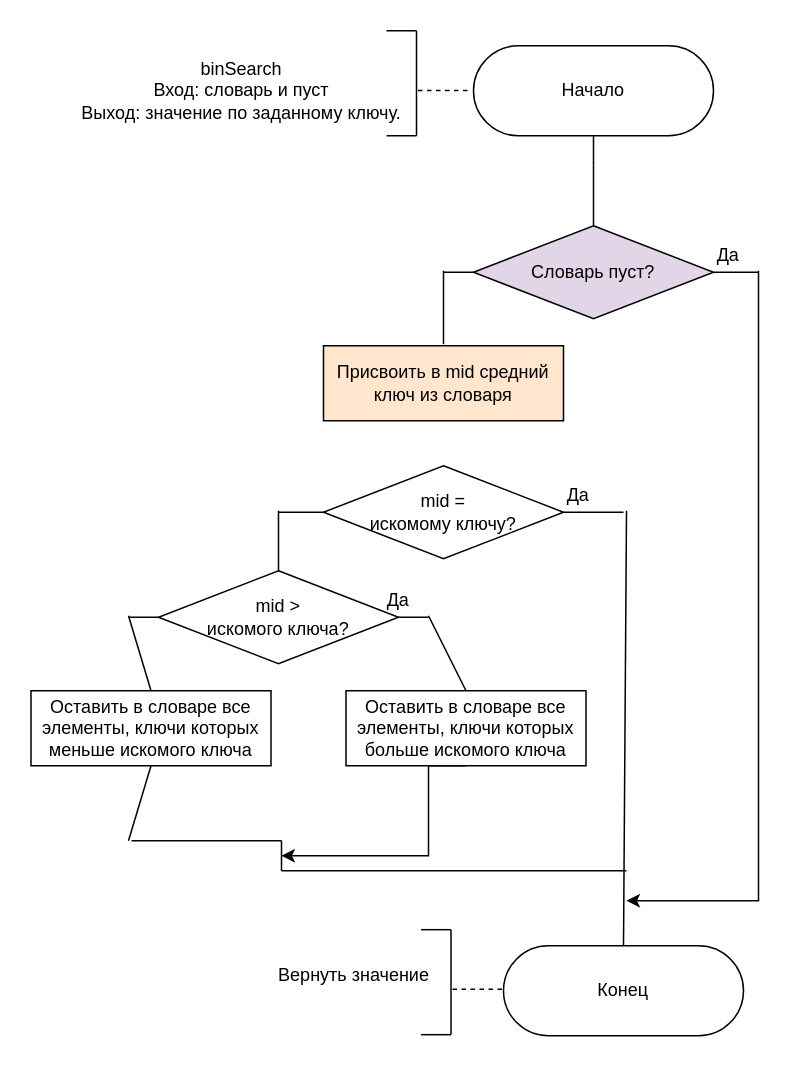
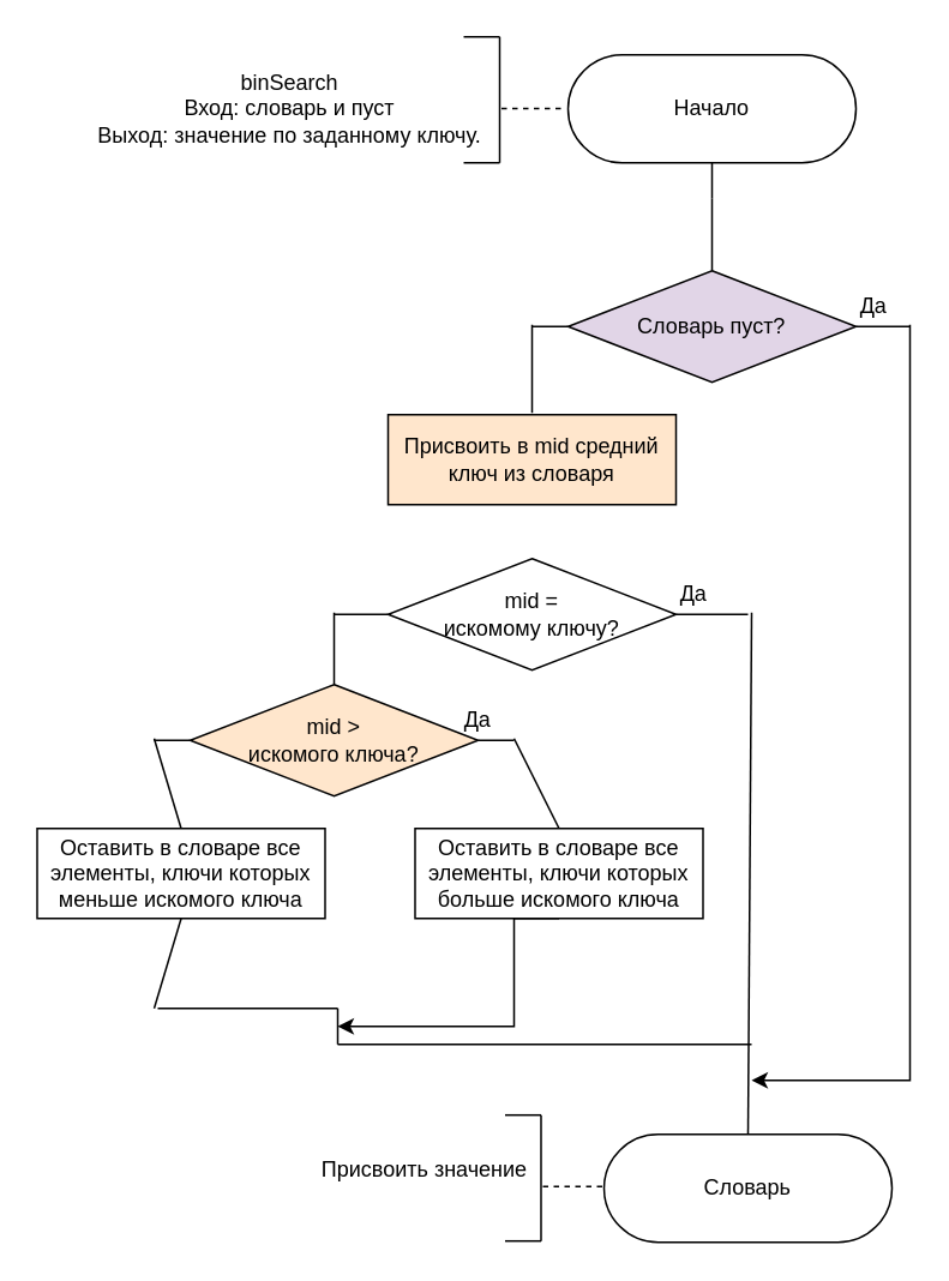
- <mxCell id="16" value="&lt;div&gt;mid &amp;gt; &lt;br&gt;&lt;/div&gt;&lt;div&gt;искомого ключа?&lt;/div&gt;" style="rhombus;whiteSpace=wrap;html=1;" parent="1" vertex="1"><mxGeometry x="105" y="380" width="160" height="62" as="geometry" /></mxCell>
+ <mxCell id="16" value="&lt;div&gt;mid &amp;gt; &lt;br&gt;&lt;/div&gt;&lt;div&gt;искомого ключа?&lt;/div&gt;" style="rhombus;whiteSpace=wrap;html=1;fillColor=#ffe6cc;" parent="1" vertex="1"><mxGeometry x="105" y="380" width="160" height="62" as="geometry" /></mxCell>
- <mxCell id="33" value="Вернуть значение" style="text;html=1;strokeColor=none;fillColor=none;align=center;verticalAlign=middle;whiteSpace=wrap;rounded=0;" parent="1" vertex="1"><mxGeometry x="156" y="639.29" width="159" height="20.71" as="geometry" /></mxCell>
+ <mxCell id="33" value="Присвоить значение" style="text;html=1;strokeColor=none;fillColor=none;align=center;verticalAlign=middle;whiteSpace=wrap;rounded=0;" parent="1" vertex="1"><mxGeometry x="156" y="639.29" width="159" height="20.71" as="geometry" /></mxCell>
- <mxCell id="3" value="Конец" style="rounded=1;whiteSpace=wrap;html=1;arcSize=50;" parent="1" vertex="1"><mxGeometry x="335" y="630" width="160" height="60" as="geometry" /></mxCell>
+ <mxCell id="3" value="Словарь" style="rounded=1;whiteSpace=wrap;html=1;arcSize=50;" parent="1" vertex="1"><mxGeometry x="335" y="630" width="160" height="60" as="geometry" /></mxCell>
